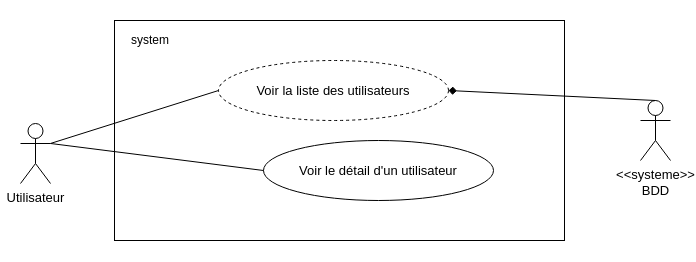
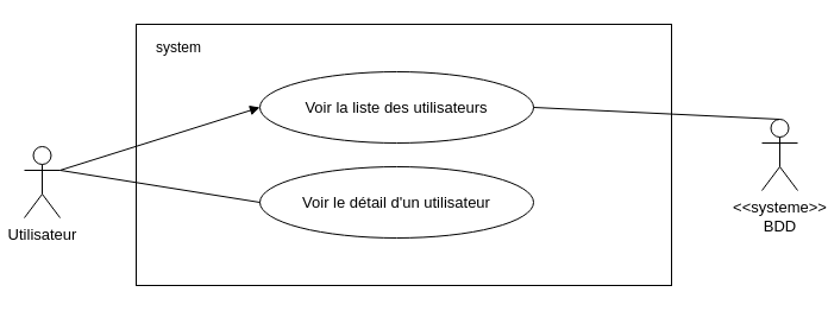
- <mxCell id="6" value="Voir la liste des utilisateurs" style="ellipse;whiteSpace=wrap;html=1;fontSize=13;dashed=1;" parent="1" vertex="1"><mxGeometry x="218" y="60" width="230" height="60" as="geometry" /></mxCell>
+ <mxCell id="6" value="Voir la liste des utilisateurs" style="ellipse;whiteSpace=wrap;html=1;fontSize=13;" parent="1" vertex="1"><mxGeometry x="218" y="60" width="230" height="60" as="geometry" /></mxCell>
- <mxCell id="8" value="" style="endArrow=diamond;html=1;fontSize=15;entryX=1;entryY=0.5;entryDx=0;entryDy=0;exitX=0.5;exitY=0;exitDx=0;exitDy=0;exitPerimeter=0;" parent="1" source="5" target="6" edge="1"><mxGeometry width="50" height="50" relative="1" as="geometry"><mxPoint x="637.5" y="279" as="sourcePoint" /><mxPoint x="458" y="220" as="targetPoint" /></mxGeometry></mxCell>
+ <mxCell id="8" value="" style="endArrow=none;html=1;fontSize=15;entryX=1;entryY=0.5;entryDx=0;entryDy=0;exitX=0.5;exitY=0;exitDx=0;exitDy=0;exitPerimeter=0;" parent="1" source="5" target="6" edge="1"><mxGeometry width="50" height="50" relative="1" as="geometry"><mxPoint x="637.5" y="279" as="sourcePoint" /><mxPoint x="458" y="220" as="targetPoint" /></mxGeometry></mxCell>
- <mxCell id="9" value="" style="endArrow=none;html=1;fontSize=15;entryX=0;entryY=0.5;entryDx=0;entryDy=0;exitX=1;exitY=0.333;exitDx=0;exitDy=0;exitPerimeter=0;" parent="1" source="4" target="6" edge="1"><mxGeometry width="50" height="50" relative="1" as="geometry"><mxPoint x="-10" y="660" as="sourcePoint" /><mxPoint x="40" y="610" as="targetPoint" /></mxGeometry></mxCell>
+ <mxCell id="9" value="" style="endArrow=block;html=1;fontSize=15;entryX=0;entryY=0.5;entryDx=0;entryDy=0;exitX=1;exitY=0.333;exitDx=0;exitDy=0;exitPerimeter=0;" parent="1" source="4" target="6" edge="1"><mxGeometry width="50" height="50" relative="1" as="geometry"><mxPoint x="-10" y="660" as="sourcePoint" /><mxPoint x="40" y="610" as="targetPoint" /></mxGeometry></mxCell>
- <mxCell id="7" value="Voir le détail d'un utilisateur" style="ellipse;whiteSpace=wrap;html=1;fontSize=13;" parent="1" vertex="1"><mxGeometry x="263" y="140" width="230" height="60" as="geometry" /></mxCell>
+ <mxCell id="7" value="Voir le détail d'un utilisateur" style="ellipse;whiteSpace=wrap;html=1;fontSize=13;" parent="1" vertex="1"><mxGeometry x="218" y="140" width="230" height="60" as="geometry" /></mxCell>
